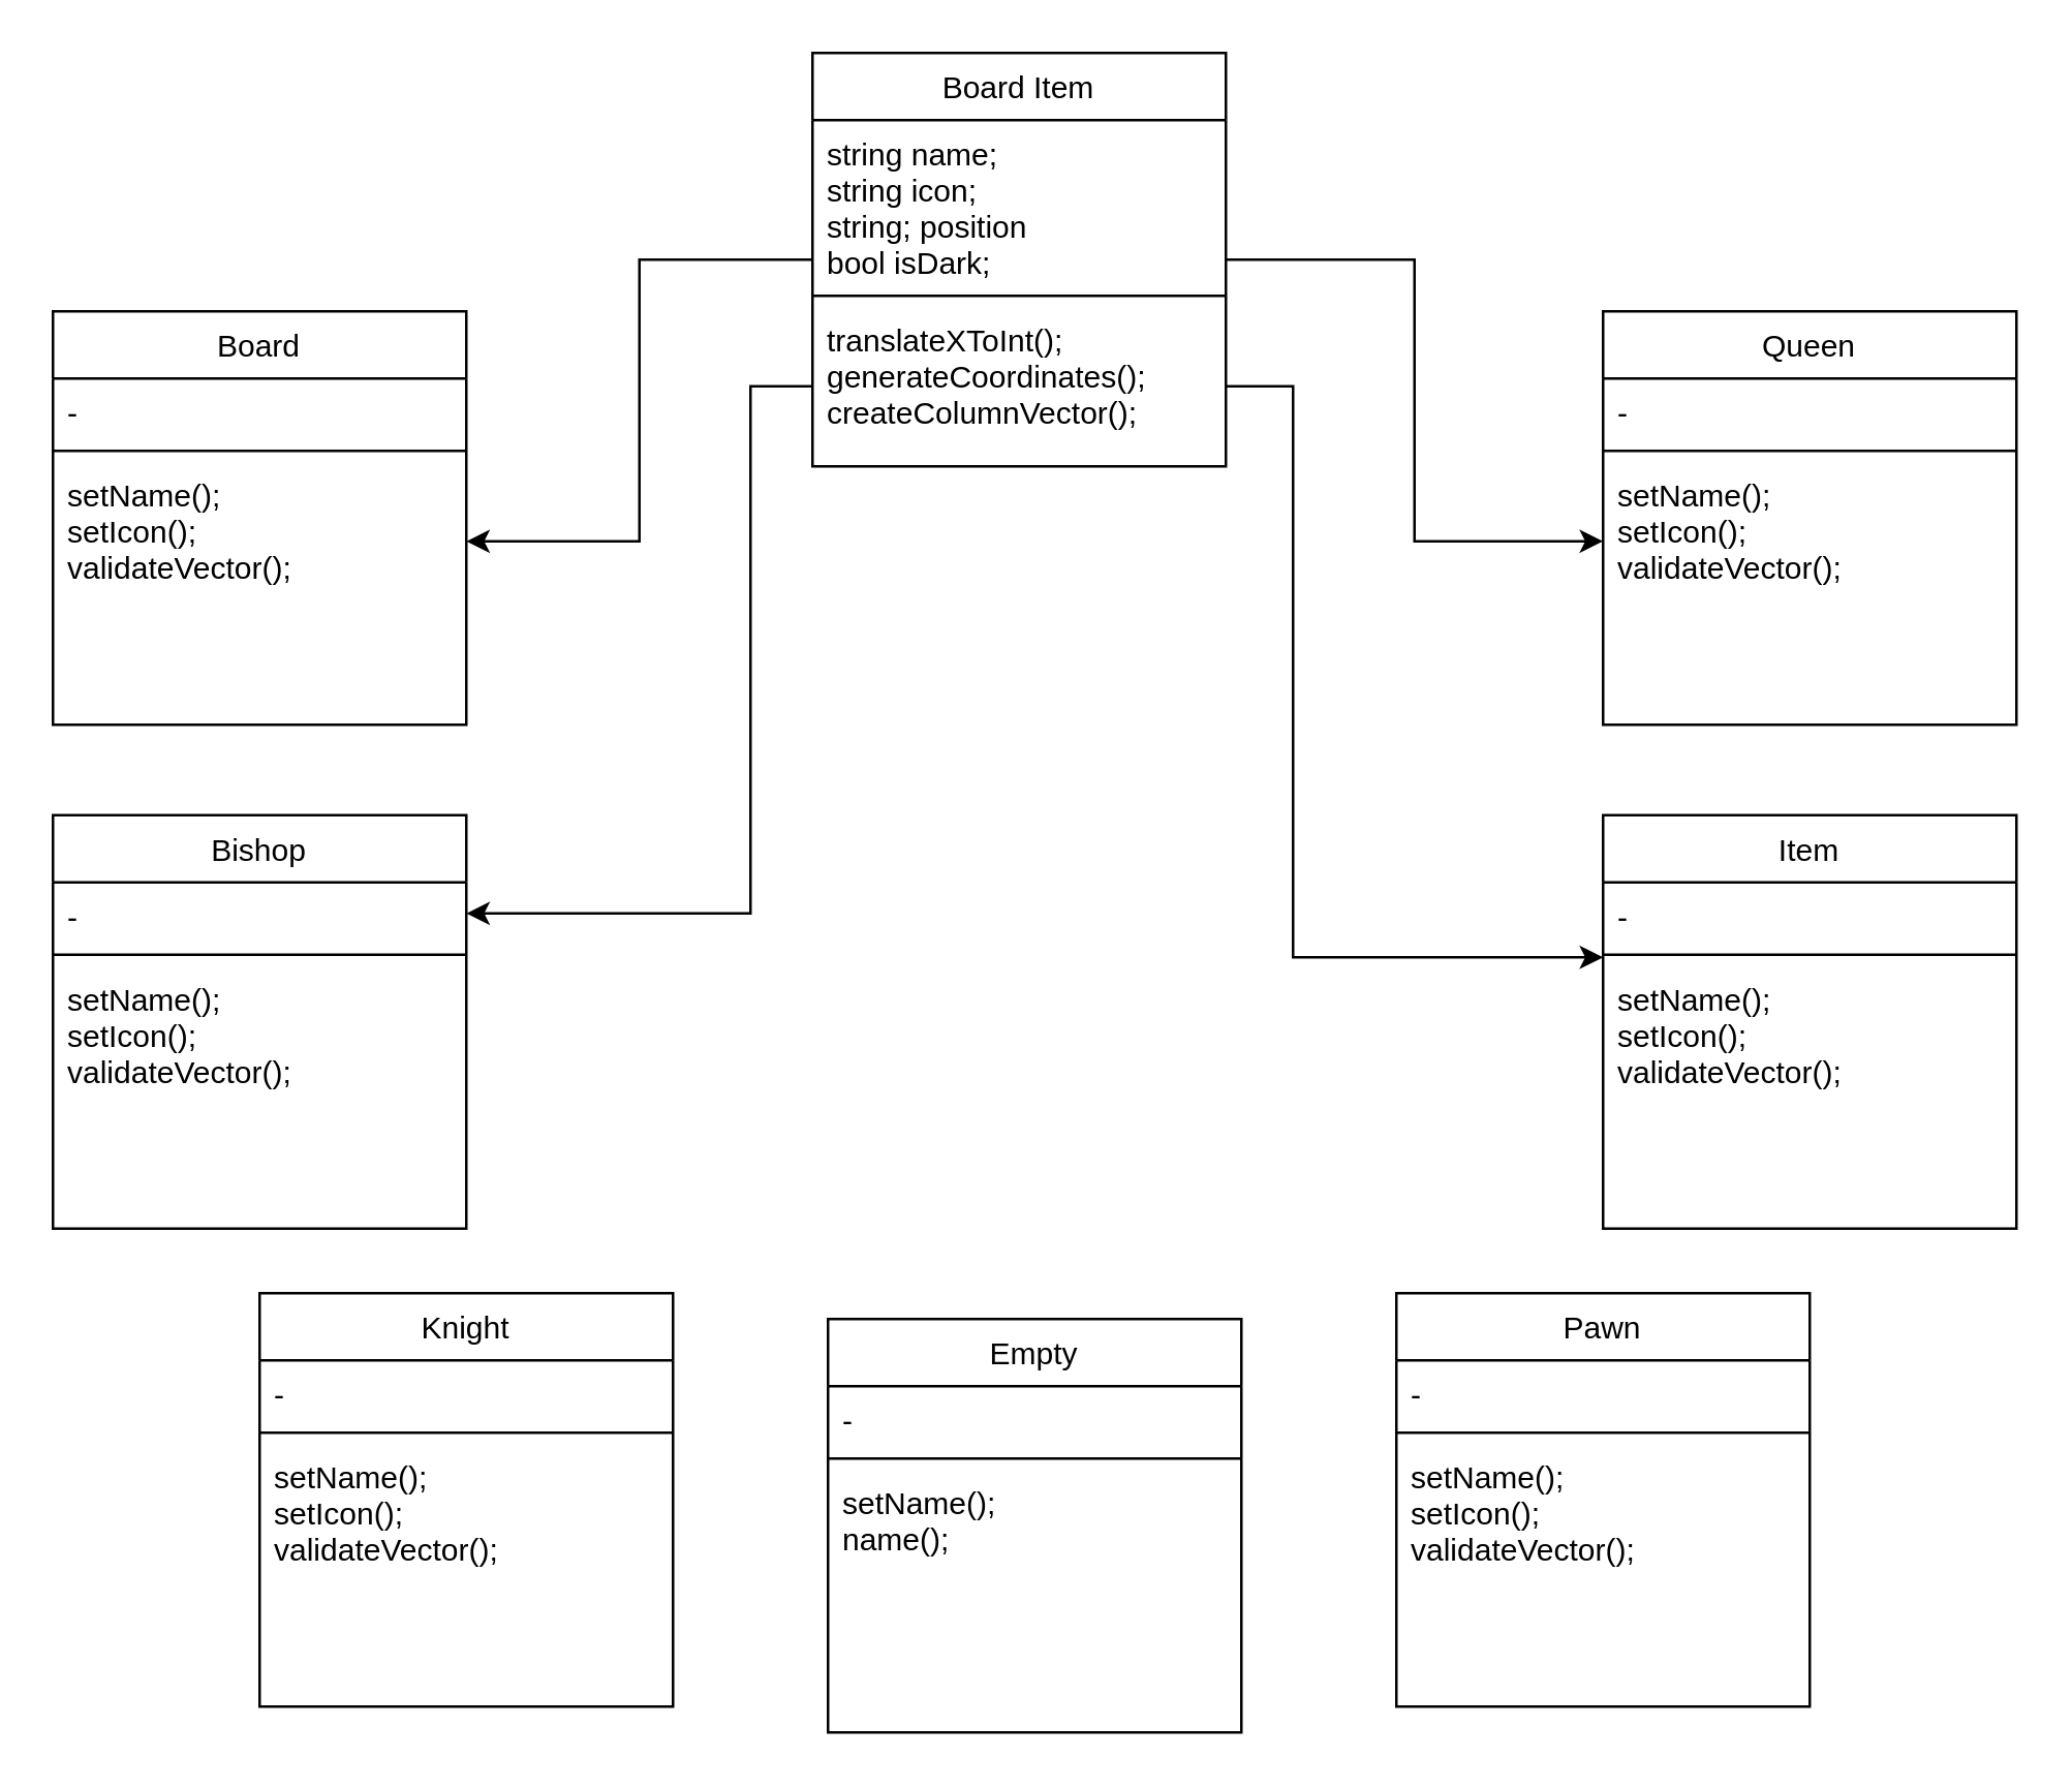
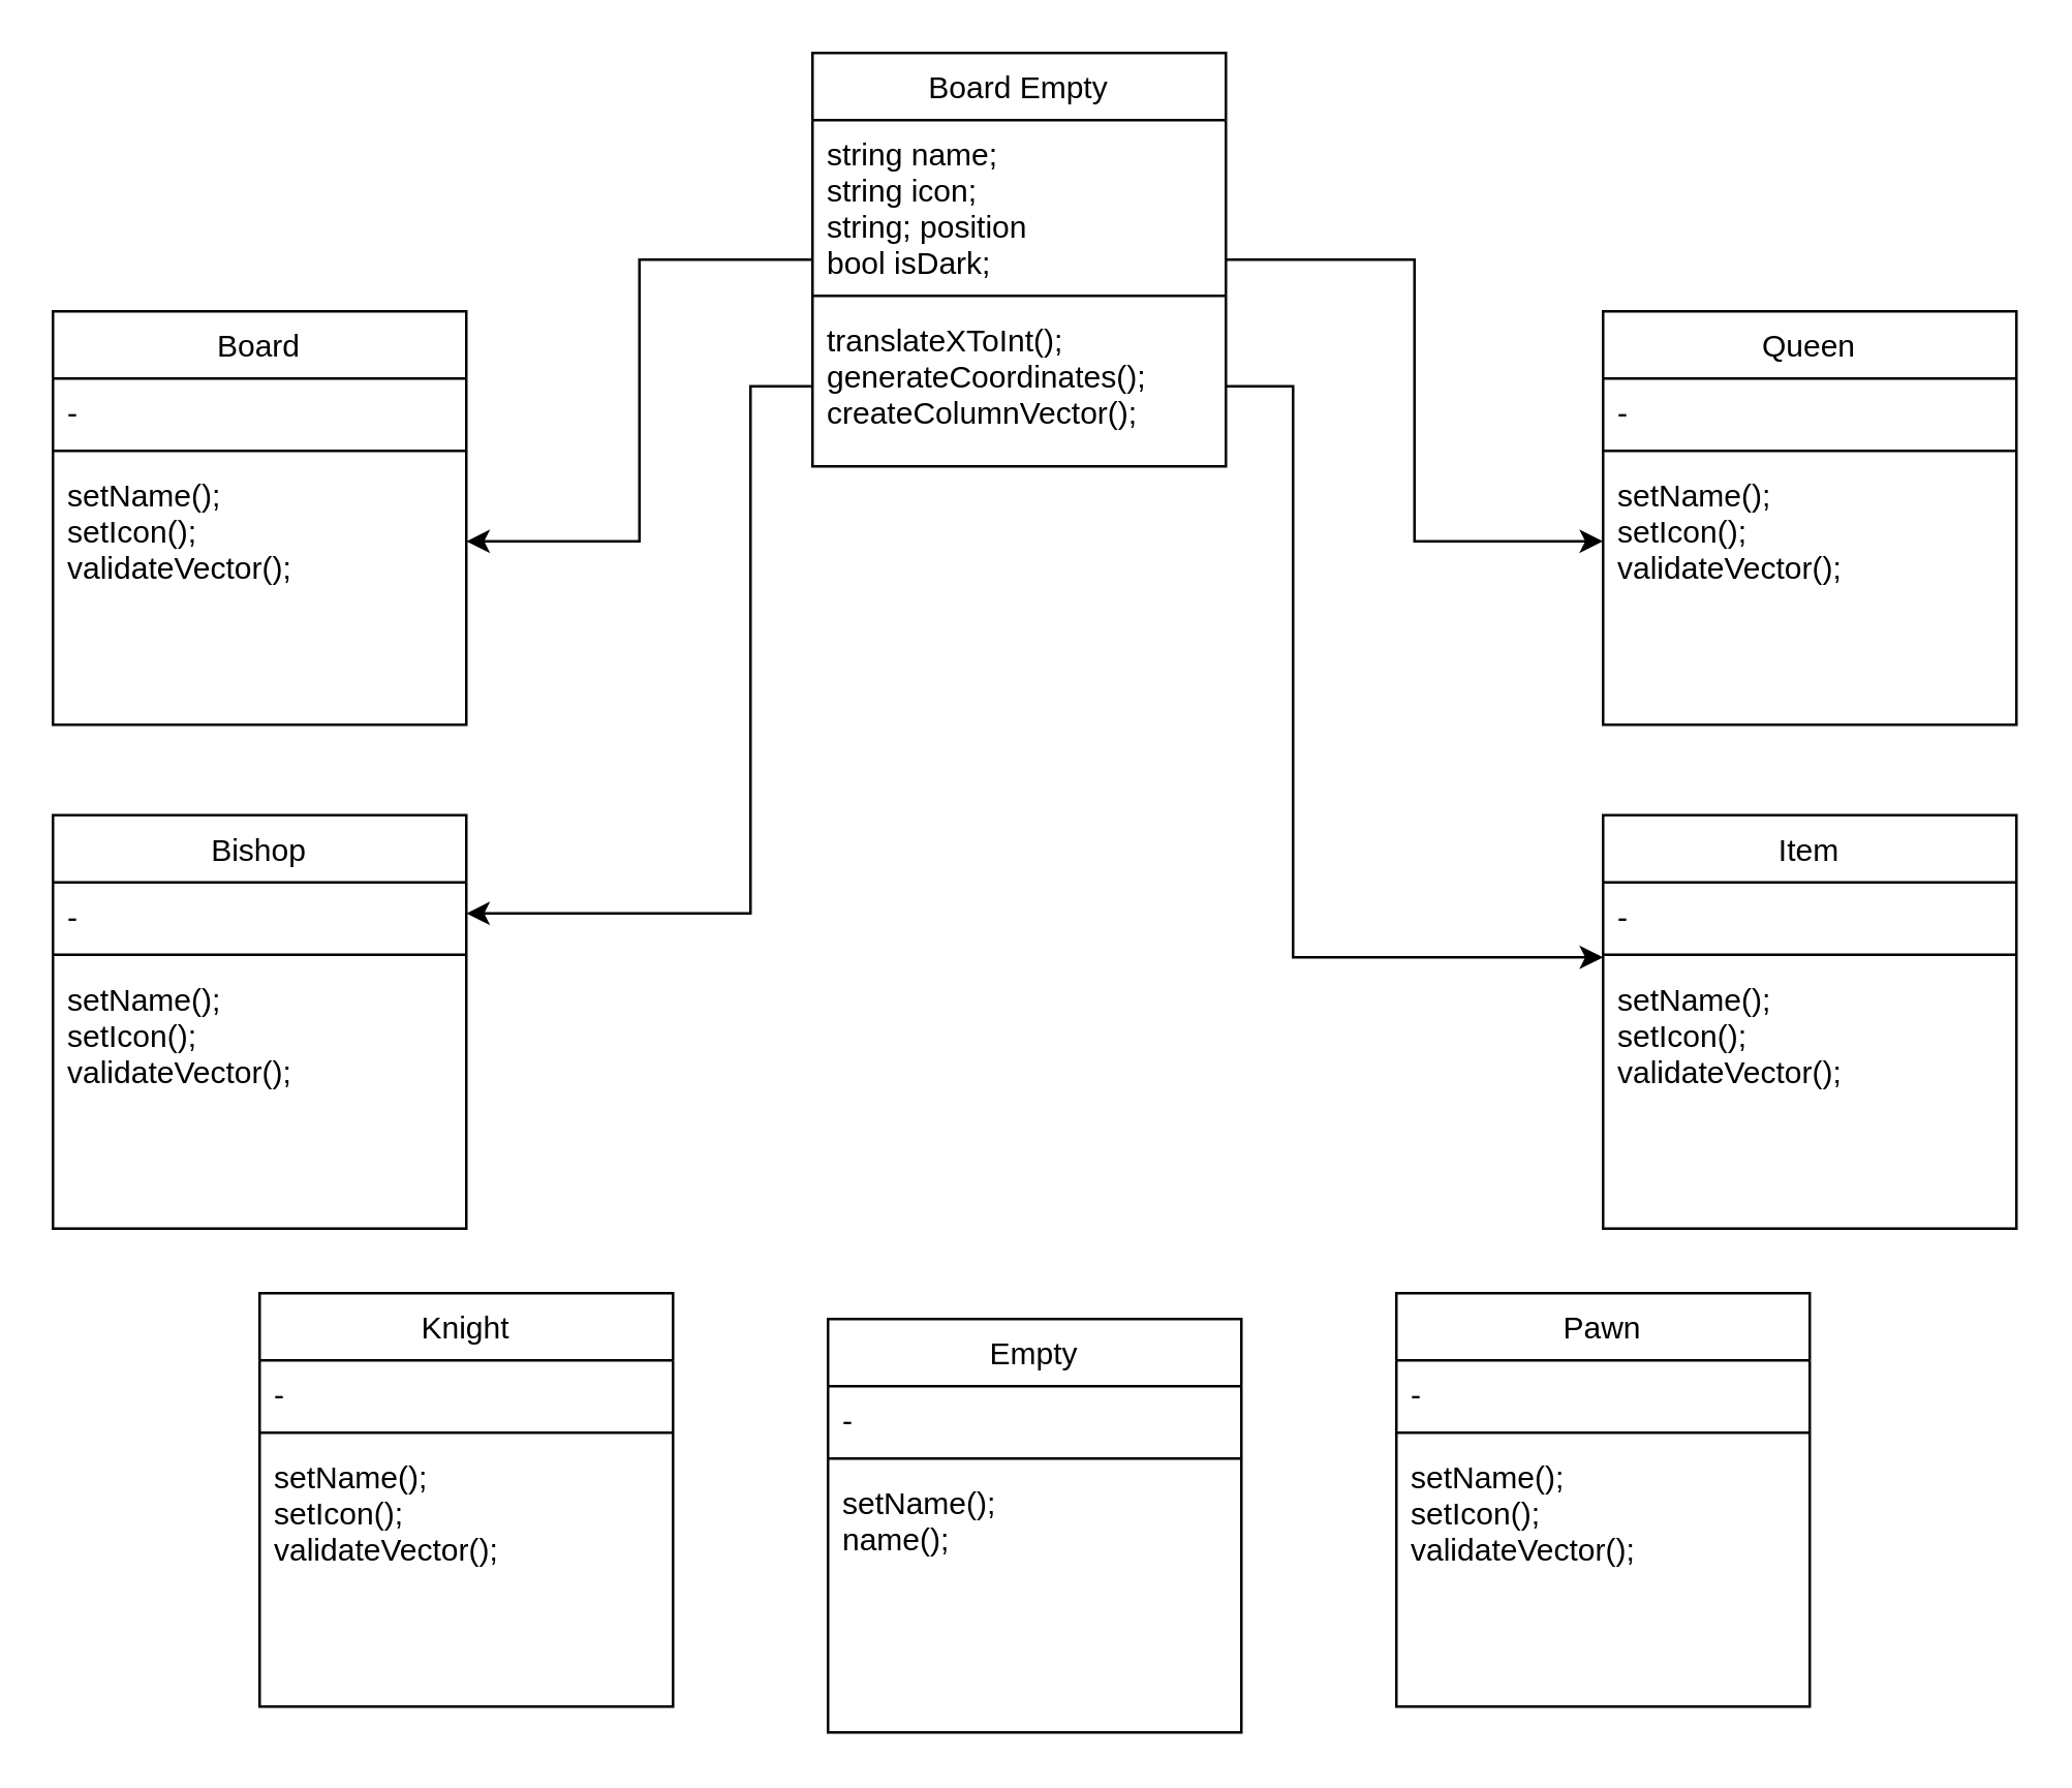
- <mxCell id="4" value="Board Item" style="swimlane;fontStyle=0;align=center;verticalAlign=top;childLayout=stackLayout;horizontal=1;startSize=26;horizontalStack=0;resizeParent=1;resizeLast=0;collapsible=1;marginBottom=0;rounded=0;shadow=0;strokeWidth=1;" parent="1" vertex="1"><mxGeometry x="314" y="20" width="160" height="160" as="geometry"><mxRectangle x="130" y="380" width="160" height="26" as="alternateBounds" /></mxGeometry></mxCell>
+ <mxCell id="4" value="Board Empty" style="swimlane;fontStyle=0;align=center;verticalAlign=top;childLayout=stackLayout;horizontal=1;startSize=26;horizontalStack=0;resizeParent=1;resizeLast=0;collapsible=1;marginBottom=0;rounded=0;shadow=0;strokeWidth=1;" parent="1" vertex="1"><mxGeometry x="314" y="20" width="160" height="160" as="geometry"><mxRectangle x="130" y="380" width="160" height="26" as="alternateBounds" /></mxGeometry></mxCell>
